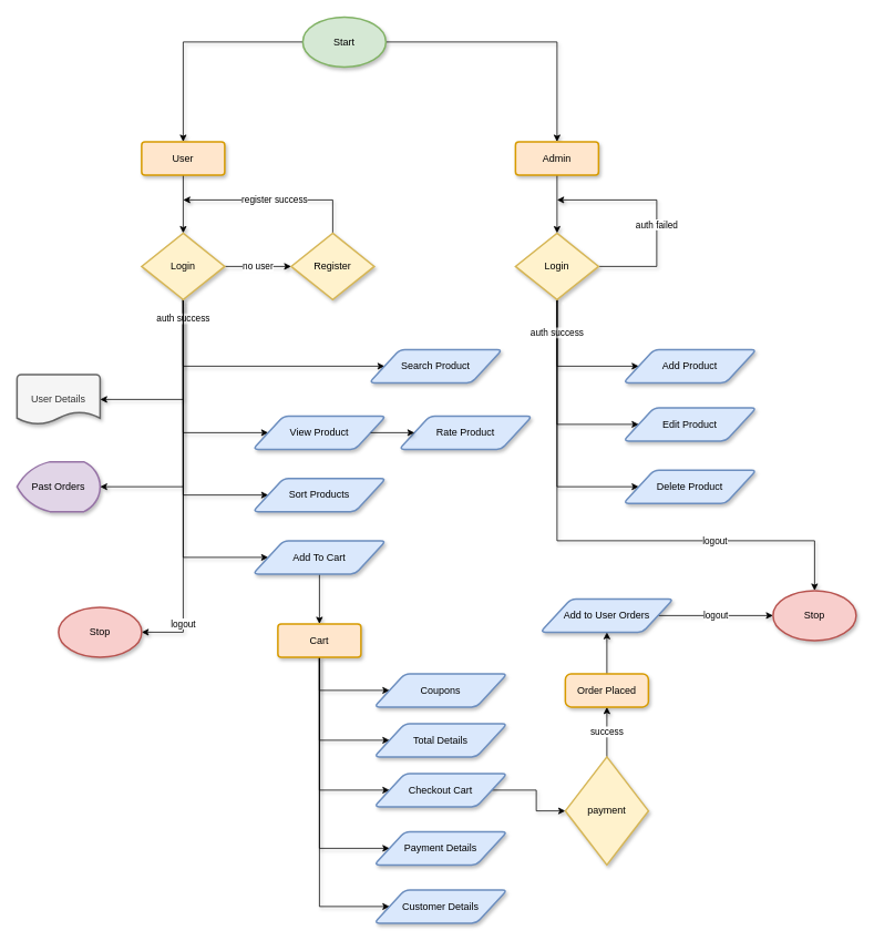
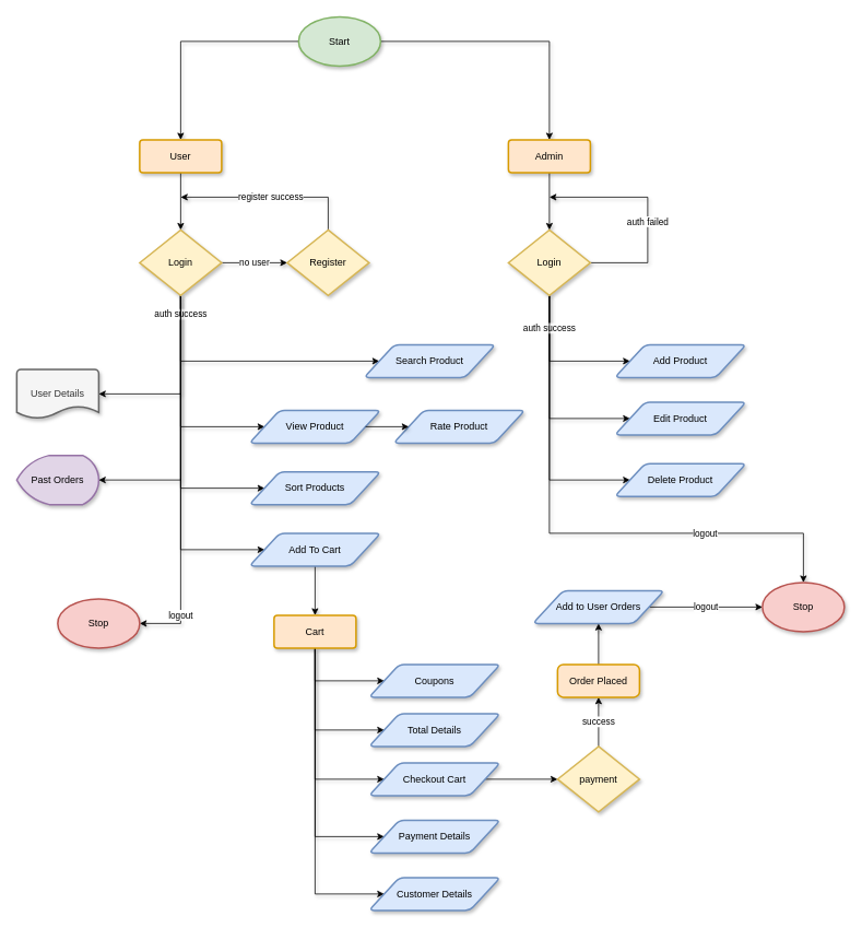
- <mxCell id="42" value="payment" style="strokeWidth=2;html=1;shape=mxgraph.flowchart.decision;whiteSpace=wrap;fillColor=#fff2cc;strokeColor=#d6b656;shadow=1;" vertex="1" parent="1"><mxGeometry x="680" y="910" width="100" height="130" as="geometry" /></mxCell>
+ <mxCell id="42" value="payment" style="strokeWidth=2;html=1;shape=mxgraph.flowchart.decision;whiteSpace=wrap;fillColor=#fff2cc;strokeColor=#d6b656;shadow=1;" vertex="1" parent="1"><mxGeometry x="680" y="910" width="100" height="80" as="geometry" /></mxCell>
